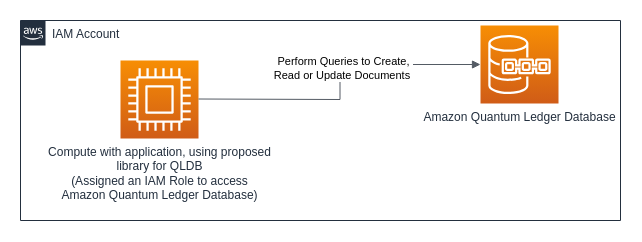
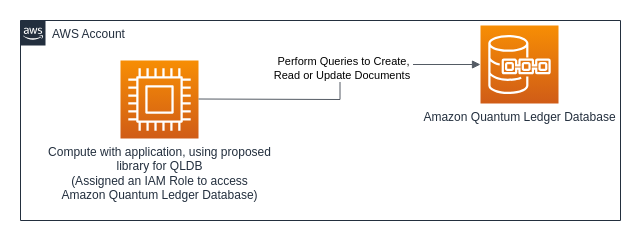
- <mxCell id="2" value="IAM Account" style="points=[[0,0],[0.25,0],[0.5,0],[0.75,0],[1,0],[1,0.25],[1,0.5],[1,0.75],[1,1],[0.75,1],[0.5,1],[0.25,1],[0,1],[0,0.75],[0,0.5],[0,0.25]];outlineConnect=0;gradientColor=none;html=1;whiteSpace=wrap;fontSize=12;fontStyle=0;shape=mxgraph.aws4.group;grIcon=mxgraph.aws4.group_aws_cloud_alt;strokeColor=#232F3E;fillColor=none;verticalAlign=top;align=left;spacingLeft=30;fontColor=#232F3E;dashed=0;" vertex="1" parent="1"><mxGeometry x="20" y="20" width="600" height="200" as="geometry" /></mxCell>
+ <mxCell id="2" value="AWS Account" style="points=[[0,0],[0.25,0],[0.5,0],[0.75,0],[1,0],[1,0.25],[1,0.5],[1,0.75],[1,1],[0.75,1],[0.5,1],[0.25,1],[0,1],[0,0.75],[0,0.5],[0,0.25]];outlineConnect=0;gradientColor=none;html=1;whiteSpace=wrap;fontSize=12;fontStyle=0;shape=mxgraph.aws4.group;grIcon=mxgraph.aws4.group_aws_cloud_alt;strokeColor=#232F3E;fillColor=none;verticalAlign=top;align=left;spacingLeft=30;fontColor=#232F3E;dashed=0;" vertex="1" parent="1"><mxGeometry x="20" y="20" width="600" height="200" as="geometry" /></mxCell>
